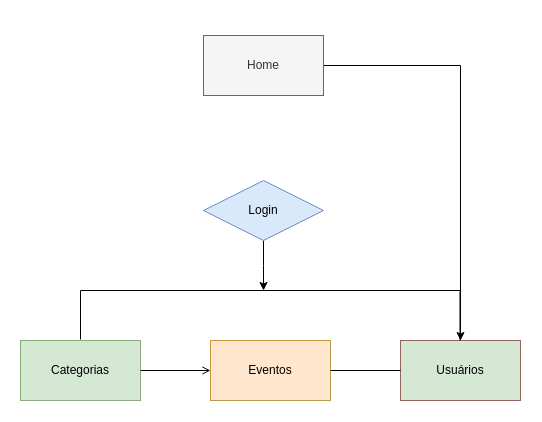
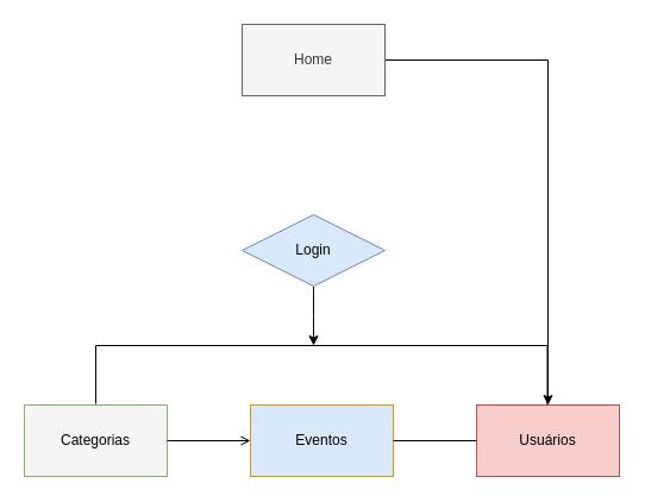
- <mxCell id="3" value="Home" style="rounded=0;whiteSpace=wrap;html=1;fillColor=#f5f5f5;strokeColor=#666666;fontColor=#333333;" vertex="1" parent="1"><mxGeometry x="203" y="35" width="120" height="60" as="geometry" /></mxCell>
+ <mxCell id="3" value="Home" style="rounded=0;whiteSpace=wrap;html=1;fillColor=#f5f5f5;strokeColor=#666666;fontColor=#333333;" vertex="1" parent="1"><mxGeometry x="203" y="20" width="120" height="60" as="geometry" /></mxCell>
- <mxCell id="8" value="Categorias" style="rounded=0;whiteSpace=wrap;html=1;fillColor=#d5e8d4;strokeColor=#82b366;" vertex="1" parent="1"><mxGeometry x="20" y="340" width="120" height="60" as="geometry" /></mxCell>
+ <mxCell id="8" value="Categorias" style="rounded=0;whiteSpace=wrap;html=1;fillColor=#f5f5f5;strokeColor=#82b366;" vertex="1" parent="1"><mxGeometry x="20" y="340" width="120" height="60" as="geometry" /></mxCell>
- <mxCell id="7" value="Eventos" style="rounded=0;whiteSpace=wrap;html=1;fillColor=#ffe6cc;strokeColor=#d79b00;" vertex="1" parent="1"><mxGeometry x="210" y="340" width="120" height="60" as="geometry" /></mxCell>
+ <mxCell id="7" value="Eventos" style="rounded=0;whiteSpace=wrap;html=1;fillColor=#dae8fc;strokeColor=#d79b00;" vertex="1" parent="1"><mxGeometry x="210" y="340" width="120" height="60" as="geometry" /></mxCell>
- <mxCell id="6" value="Usuários" style="rounded=0;whiteSpace=wrap;html=1;fillColor=#d5e8d4;strokeColor=#b85450;" vertex="1" parent="1"><mxGeometry x="400" y="340" width="120" height="60" as="geometry" /></mxCell>
+ <mxCell id="6" value="Usuários" style="rounded=0;whiteSpace=wrap;html=1;fillColor=#f8cecc;strokeColor=#b85450;" vertex="1" parent="1"><mxGeometry x="400" y="340" width="120" height="60" as="geometry" /></mxCell>
